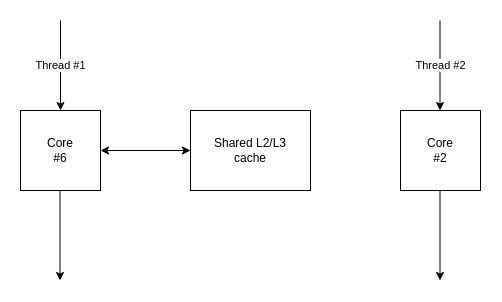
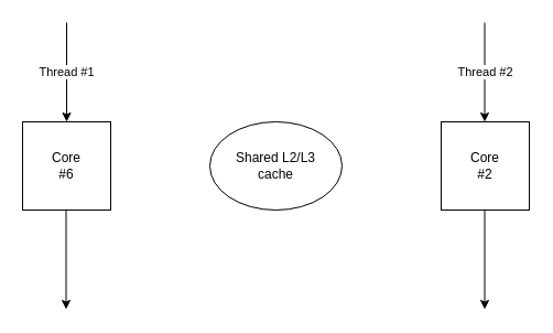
- <mxCell id="2" style="edgeStyle=orthogonalEdgeStyle;rounded=0;orthogonalLoop=1;jettySize=auto;html=1;exitX=1;exitY=0.5;exitDx=0;exitDy=0;entryX=0;entryY=0.5;entryDx=0;entryDy=0;startArrow=classic;startFill=1;" edge="1" parent="1" source="3" target="5"><mxGeometry relative="1" as="geometry" /></mxCell>
- <mxCell id="5" value="&lt;div&gt;Shared L2/L3&lt;/div&gt;&lt;div&gt;cache&lt;br&gt;&lt;/div&gt;" style="rounded=0;whiteSpace=wrap;html=1;" vertex="1" parent="1"><mxGeometry x="190" y="110" width="120" height="80" as="geometry" /></mxCell>
+ <mxCell id="5" value="&lt;div&gt;Shared L2/L3&lt;/div&gt;&lt;div&gt;cache&lt;br&gt;&lt;/div&gt;" style="ellipse;whiteSpace=wrap;html=1;" vertex="1" parent="1"><mxGeometry x="190" y="110" width="120" height="80" as="geometry" /></mxCell>
